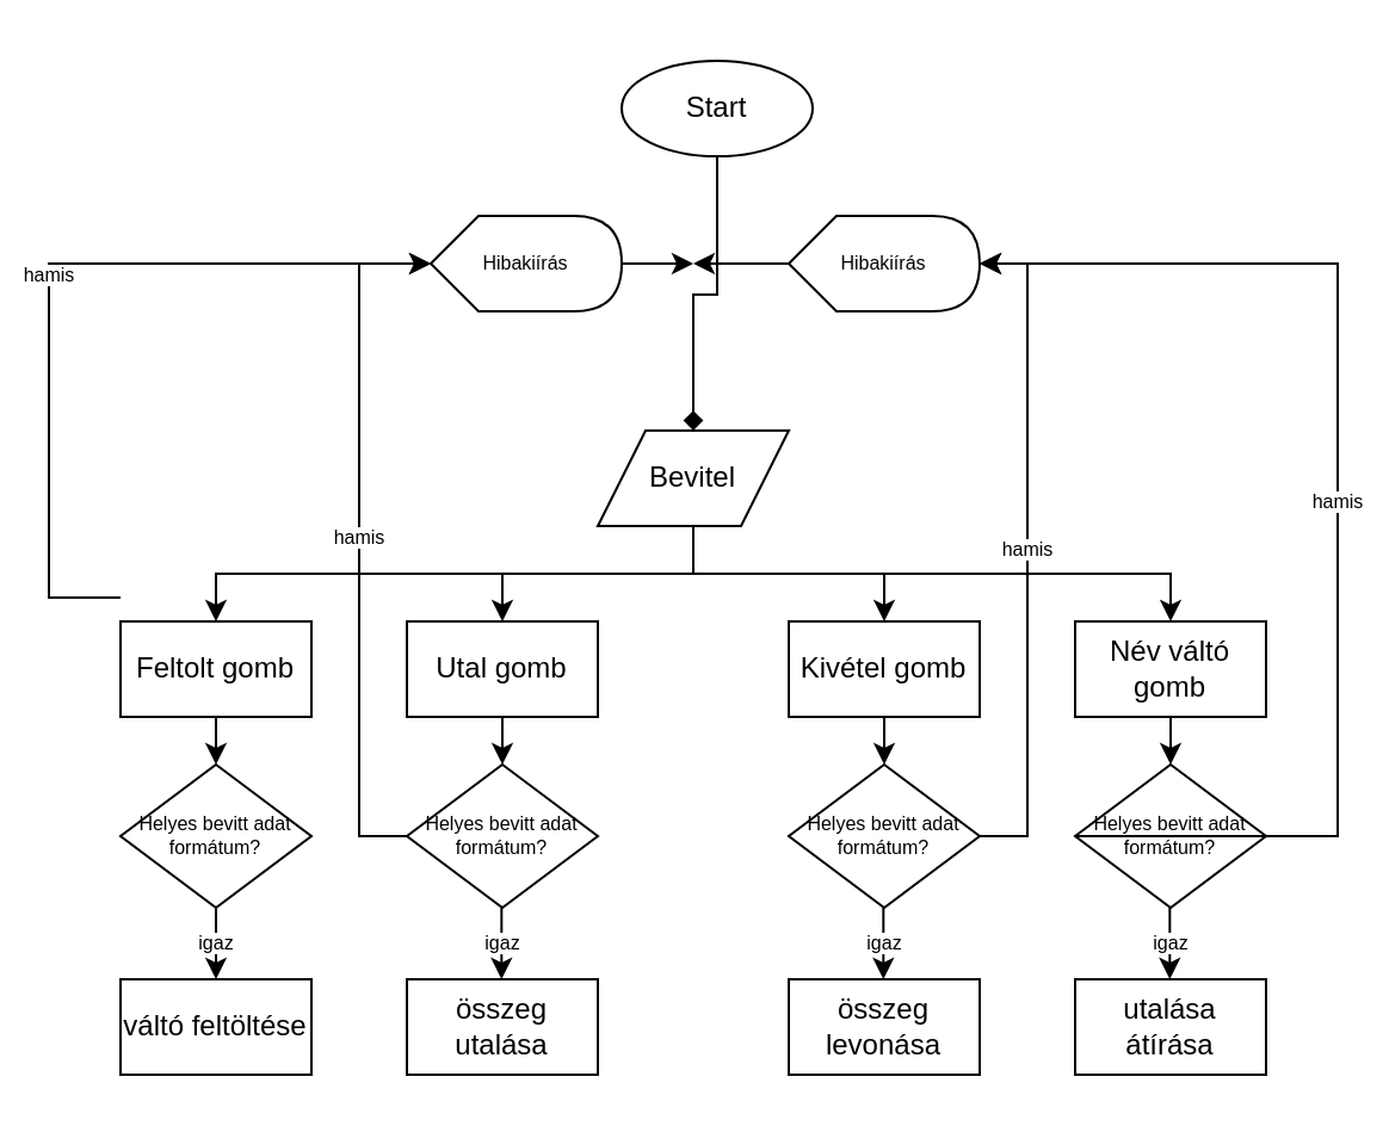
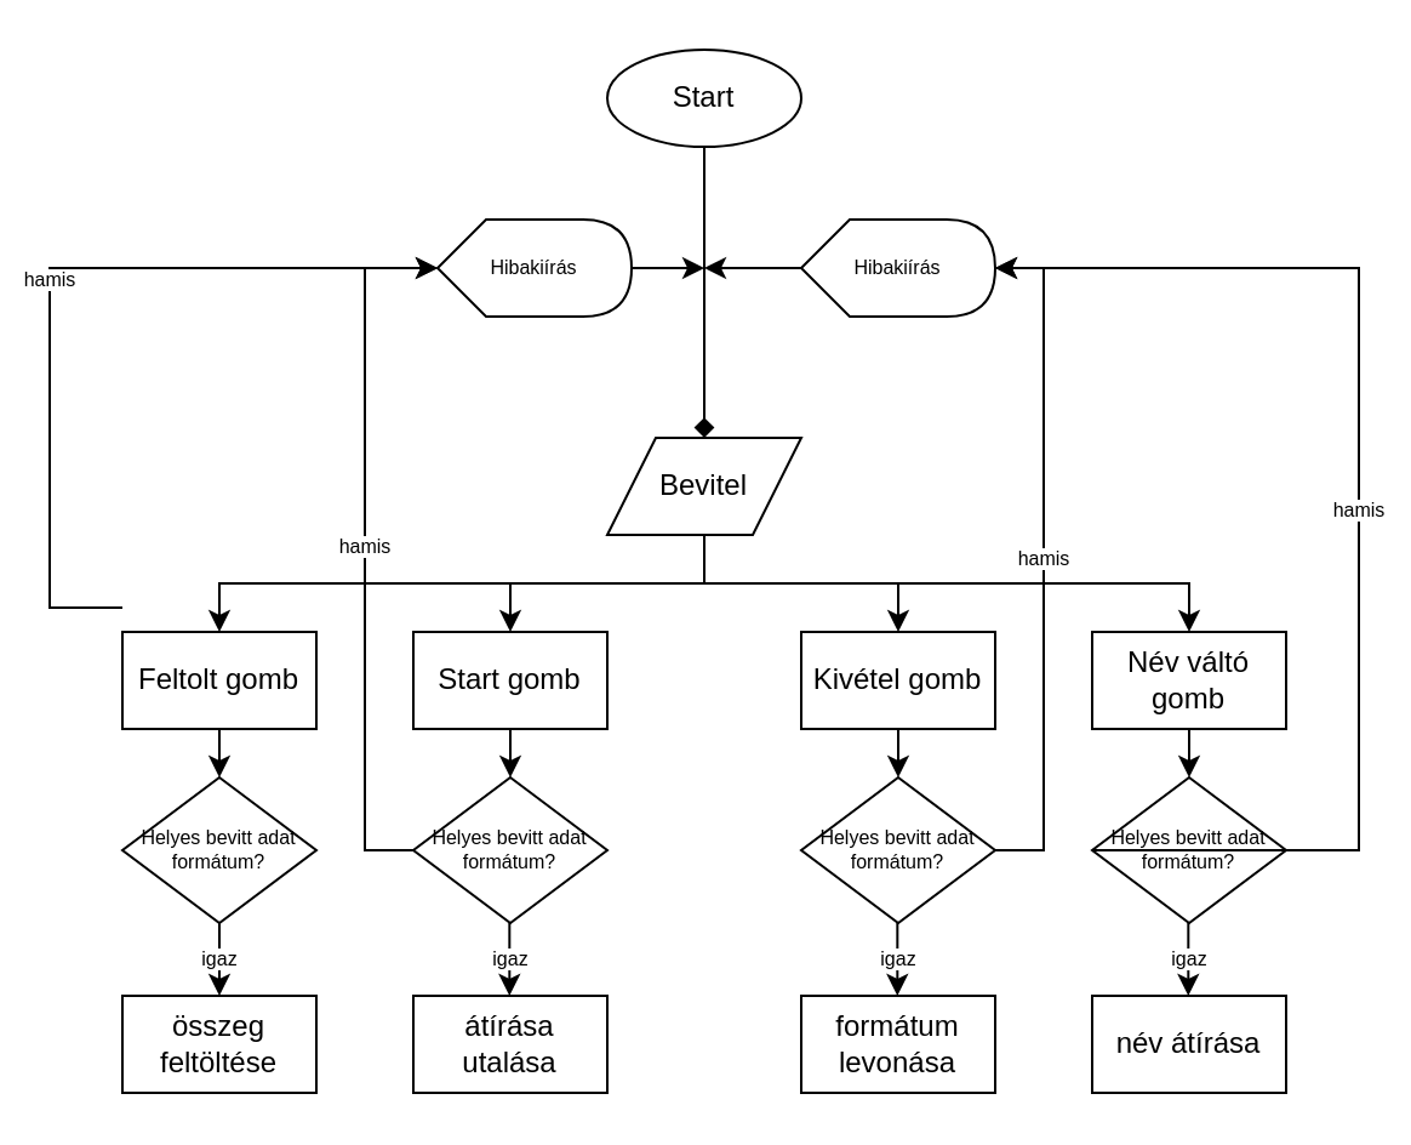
- <mxCell id="3" value="Start" style="ellipse;whiteSpace=wrap;html=1;" vertex="1" parent="1"><mxGeometry x="260" y="25" width="80" height="40" as="geometry" /></mxCell>
+ <mxCell id="3" value="Start" style="ellipse;whiteSpace=wrap;html=1;" vertex="1" parent="1"><mxGeometry x="250" y="20" width="80" height="40" as="geometry" /></mxCell>
- <mxCell id="11" value="Utal gomb" style="rounded=0;whiteSpace=wrap;html=1;" vertex="1" parent="1"><mxGeometry x="170" y="260" width="80" height="40" as="geometry" /></mxCell>
+ <mxCell id="11" value="Start gomb" style="rounded=0;whiteSpace=wrap;html=1;" vertex="1" parent="1"><mxGeometry x="170" y="260" width="80" height="40" as="geometry" /></mxCell>
- <mxCell id="29" value="váltó feltöltése" style="rounded=0;whiteSpace=wrap;html=1;" vertex="1" parent="1"><mxGeometry x="50" y="410" width="80" height="40" as="geometry" /></mxCell>
+ <mxCell id="29" value="összeg feltöltése" style="rounded=0;whiteSpace=wrap;html=1;" vertex="1" parent="1"><mxGeometry x="50" y="410" width="80" height="40" as="geometry" /></mxCell>
- <mxCell id="30" value="összeg utalása" style="rounded=0;whiteSpace=wrap;html=1;" vertex="1" parent="1"><mxGeometry x="170" y="410" width="80" height="40" as="geometry" /></mxCell>
+ <mxCell id="30" value="átírása utalása" style="rounded=0;whiteSpace=wrap;html=1;" vertex="1" parent="1"><mxGeometry x="170" y="410" width="80" height="40" as="geometry" /></mxCell>
- <mxCell id="31" value="összeg levonása" style="rounded=0;whiteSpace=wrap;html=1;" vertex="1" parent="1"><mxGeometry x="330" y="410" width="80" height="40" as="geometry" /></mxCell>
+ <mxCell id="31" value="formátum levonása" style="rounded=0;whiteSpace=wrap;html=1;" vertex="1" parent="1"><mxGeometry x="330" y="410" width="80" height="40" as="geometry" /></mxCell>
- <mxCell id="32" value="utalása átírása" style="rounded=0;whiteSpace=wrap;html=1;" vertex="1" parent="1"><mxGeometry x="450" y="410" width="80" height="40" as="geometry" /></mxCell>
+ <mxCell id="32" value="név átírása" style="rounded=0;whiteSpace=wrap;html=1;" vertex="1" parent="1"><mxGeometry x="450" y="410" width="80" height="40" as="geometry" /></mxCell>
